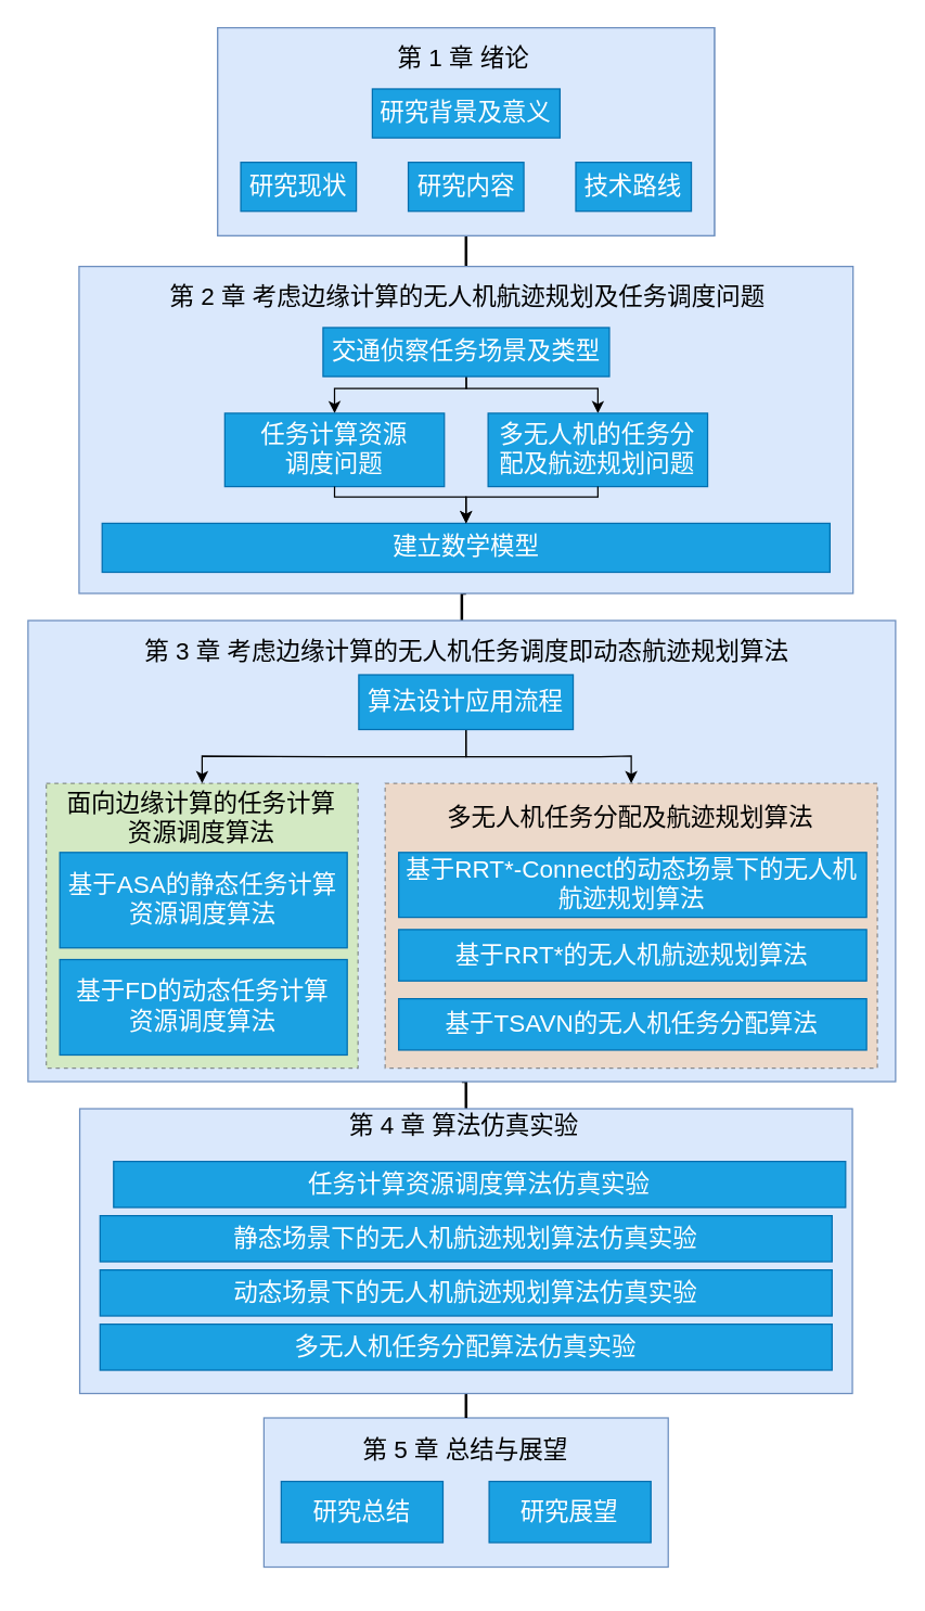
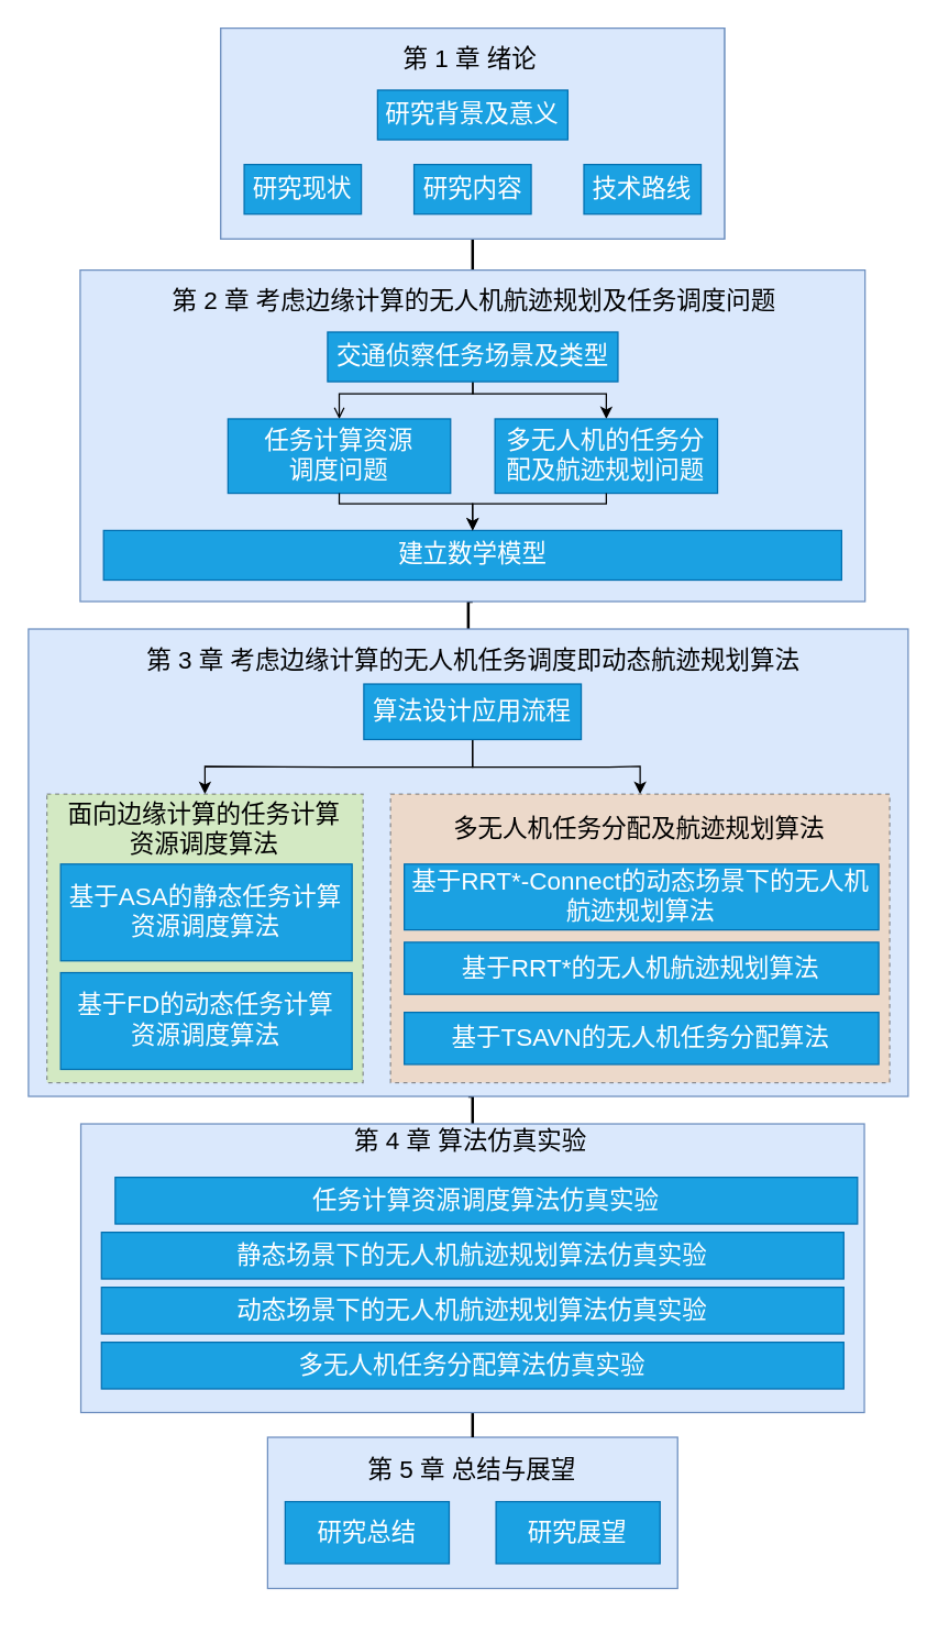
- <mxCell id="25" style="edgeStyle=orthogonalEdgeStyle;rounded=0;orthogonalLoop=1;jettySize=auto;html=1;exitX=0.5;exitY=1;exitDx=0;exitDy=0;entryX=0.5;entryY=0;entryDx=0;entryDy=0;" edge="1" parent="1" source="27" target="38"><mxGeometry relative="1" as="geometry"><Array as="points"><mxPoint x="343" y="286" /><mxPoint x="246" y="286" /></Array></mxGeometry></mxCell>
+ <mxCell id="25" style="edgeStyle=orthogonalEdgeStyle;rounded=0;orthogonalLoop=1;jettySize=auto;html=1;exitX=0.5;exitY=1;exitDx=0;exitDy=0;entryX=0.5;entryY=0;entryDx=0;entryDy=0;endArrow=open;" edge="1" parent="1" source="27" target="38"><mxGeometry relative="1" as="geometry"><Array as="points"><mxPoint x="343" y="286" /><mxPoint x="246" y="286" /></Array></mxGeometry></mxCell>
